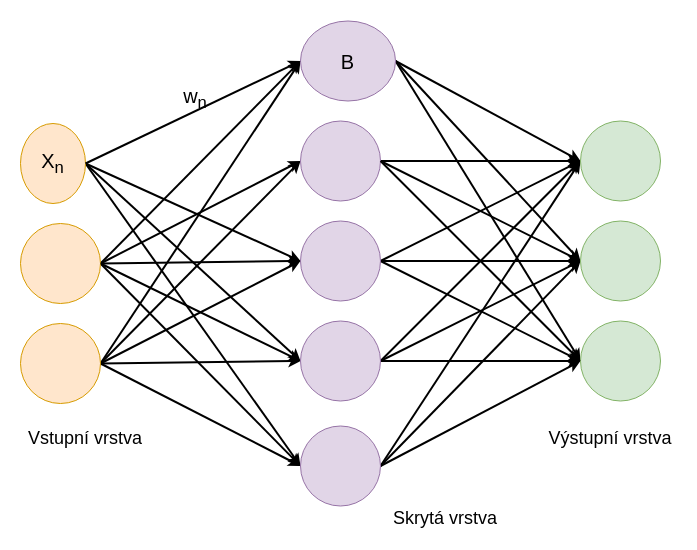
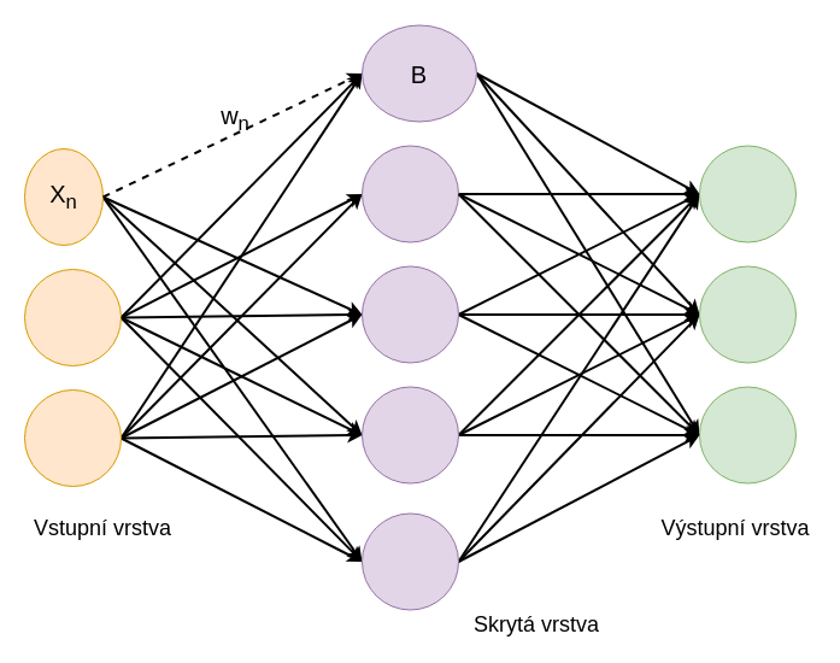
- <mxCell id="39" value="" style="endArrow=classic;html=1;exitX=1;exitY=0.5;exitDx=0;exitDy=0;entryX=0;entryY=0.5;entryDx=0;entryDy=0;strokeWidth=2;" parent="1" source="5" target="31" edge="1"><mxGeometry width="50" height="50" relative="1" as="geometry"><mxPoint x="290" y="323" as="sourcePoint" /><mxPoint x="340" y="273" as="targetPoint" /></mxGeometry></mxCell>
+ <mxCell id="39" value="" style="endArrow=classic;html=1;exitX=1;exitY=0.5;exitDx=0;exitDy=0;entryX=0;entryY=0.5;entryDx=0;entryDy=0;strokeWidth=2;dashed=1;" parent="1" source="5" target="31" edge="1"><mxGeometry width="50" height="50" relative="1" as="geometry"><mxPoint x="290" y="323" as="sourcePoint" /><mxPoint x="340" y="273" as="targetPoint" /></mxGeometry></mxCell>
